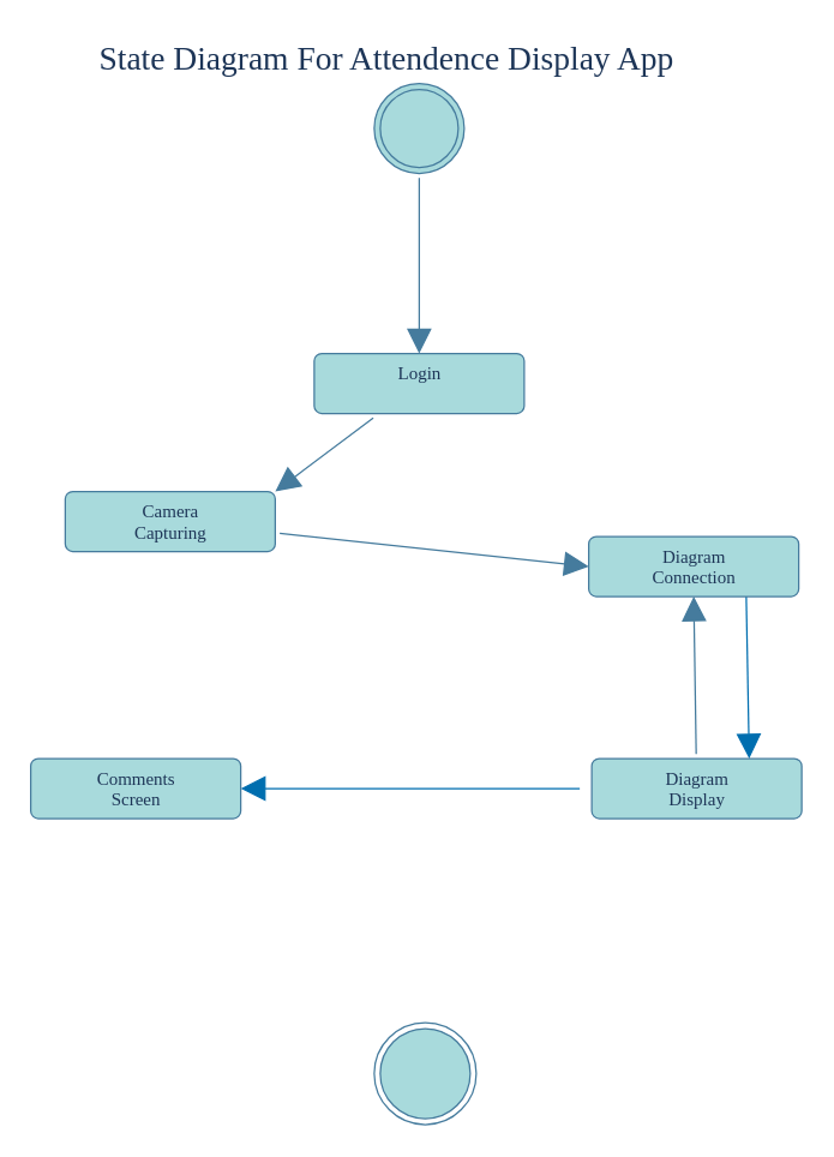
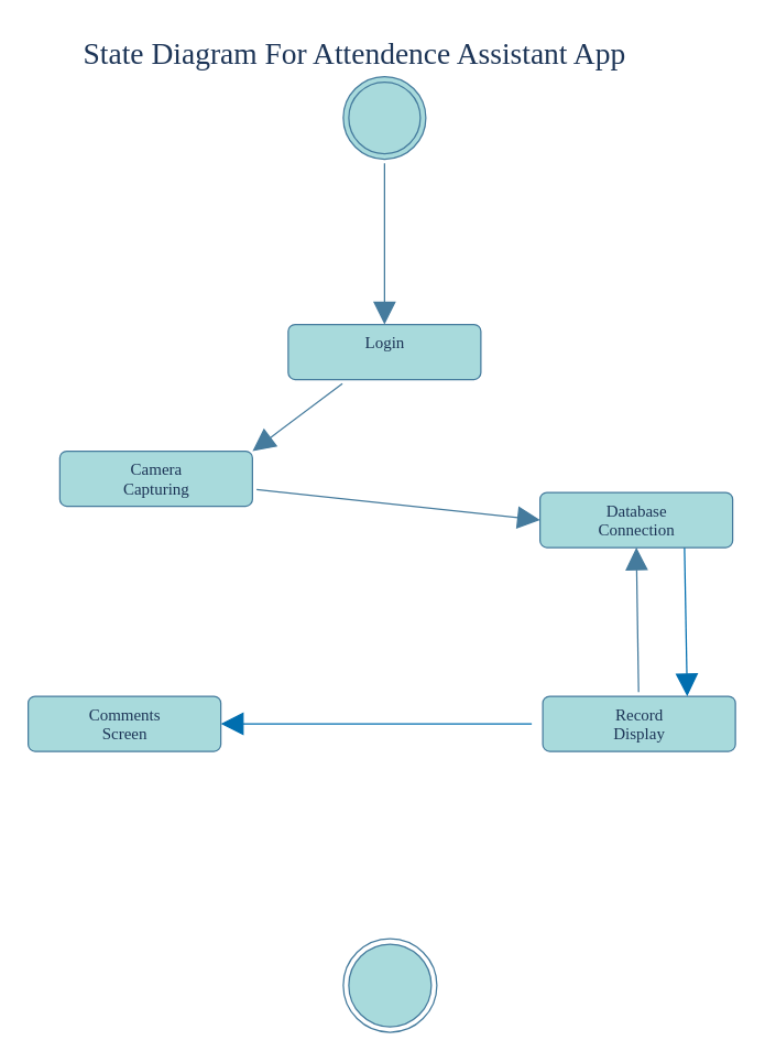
- <mxCell id="9" value="State Diagram For Attendence Display App" style="text;html=1;align=center;verticalAlign=middle;resizable=0;points=[];autosize=1;strokeColor=none;fillColor=none;fontColor=#1D3557;fontSize=22;fontFamily=Product Sans;fontSource=https%3A%2F%2Ffonts.googleapis.com%2Fcss%3Ffamily%3DProduct%2BSans;labelBackgroundColor=none;" parent="1" vertex="1"><mxGeometry x="36" y="20" width="441" height="38" as="geometry" /></mxCell>
+ <mxCell id="9" value="State Diagram For Attendence Assistant App" style="text;html=1;align=center;verticalAlign=middle;resizable=0;points=[];autosize=1;strokeColor=none;fillColor=none;fontColor=#1D3557;fontSize=22;fontFamily=Product Sans;fontSource=https%3A%2F%2Ffonts.googleapis.com%2Fcss%3Ffamily%3DProduct%2BSans;labelBackgroundColor=none;" parent="1" vertex="1"><mxGeometry x="36" y="20" width="441" height="38" as="geometry" /></mxCell>
- <mxCell id="14" value="Diagram &lt;br&gt;Connection" style="html=1;align=center;verticalAlign=top;rounded=1;absoluteArcSize=1;arcSize=10;dashed=0;strokeColor=#457B9D;fontColor=#1D3557;fillColor=#A8DADC;fontFamily=Product Sans;fontSource=https%3A%2F%2Ffonts.googleapis.com%2Fcss%3Ffamily%3DProduct%2BSans;labelBackgroundColor=none;" parent="1" vertex="1"><mxGeometry x="392" y="357" width="140" height="40" as="geometry" /></mxCell>
+ <mxCell id="14" value="Database &lt;br&gt;Connection" style="html=1;align=center;verticalAlign=top;rounded=1;absoluteArcSize=1;arcSize=10;dashed=0;strokeColor=#457B9D;fontColor=#1D3557;fillColor=#A8DADC;fontFamily=Product Sans;fontSource=https%3A%2F%2Ffonts.googleapis.com%2Fcss%3Ffamily%3DProduct%2BSans;labelBackgroundColor=none;" parent="1" vertex="1"><mxGeometry x="392" y="357" width="140" height="40" as="geometry" /></mxCell>
- <mxCell id="12" value="Diagram &lt;br&gt;Display" style="html=1;align=center;verticalAlign=top;rounded=1;absoluteArcSize=1;arcSize=10;dashed=0;strokeColor=#457B9D;fontColor=#1D3557;fillColor=#A8DADC;fontFamily=Product Sans;fontSource=https%3A%2F%2Ffonts.googleapis.com%2Fcss%3Ffamily%3DProduct%2BSans;labelBackgroundColor=none;" parent="1" vertex="1"><mxGeometry x="394" y="505" width="140" height="40" as="geometry" /></mxCell>
+ <mxCell id="12" value="Record &lt;br&gt;Display" style="html=1;align=center;verticalAlign=top;rounded=1;absoluteArcSize=1;arcSize=10;dashed=0;strokeColor=#457B9D;fontColor=#1D3557;fillColor=#A8DADC;fontFamily=Product Sans;fontSource=https%3A%2F%2Ffonts.googleapis.com%2Fcss%3Ffamily%3DProduct%2BSans;labelBackgroundColor=none;" parent="1" vertex="1"><mxGeometry x="394" y="505" width="140" height="40" as="geometry" /></mxCell>
